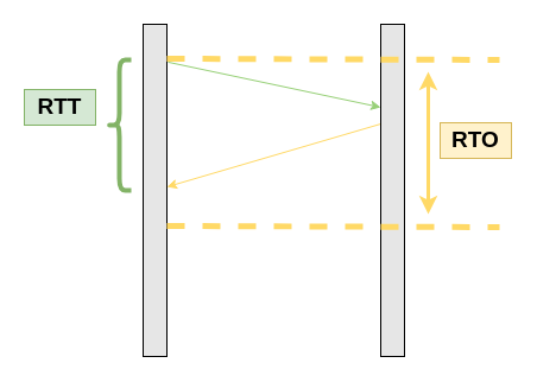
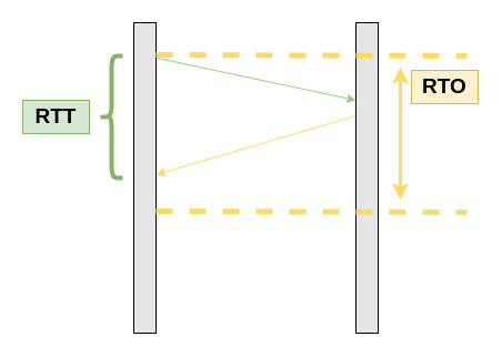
- <mxCell id="7" value="&lt;b&gt;&lt;font style=&quot;font-size: 19px;&quot;&gt;RTT&lt;/font&gt;&lt;/b&gt;" style="text;html=1;strokeColor=#82b366;fillColor=#d5e8d4;align=center;verticalAlign=middle;whiteSpace=wrap;rounded=0;" vertex="1" parent="1"><mxGeometry x="20" y="75" width="60" height="30" as="geometry" /></mxCell>
+ <mxCell id="7" value="&lt;b&gt;&lt;font style=&quot;font-size: 19px;&quot;&gt;RTT&lt;/font&gt;&lt;/b&gt;" style="text;html=1;strokeColor=#82b366;fillColor=#d5e8d4;align=center;verticalAlign=middle;whiteSpace=wrap;rounded=0;" vertex="1" parent="1"><mxGeometry x="20" y="90" width="60" height="30" as="geometry" /></mxCell>
- <mxCell id="11" value="&lt;b&gt;&lt;font style=&quot;font-size: 19px;&quot;&gt;RTO&lt;/font&gt;&lt;/b&gt;" style="text;html=1;strokeColor=#d6b656;fillColor=#fff2cc;align=center;verticalAlign=middle;whiteSpace=wrap;rounded=0;" vertex="1" parent="1"><mxGeometry x="370" y="103" width="60" height="30" as="geometry" /></mxCell>
+ <mxCell id="11" value="&lt;b&gt;&lt;font style=&quot;font-size: 19px;&quot;&gt;RTO&lt;/font&gt;&lt;/b&gt;" style="text;html=1;strokeColor=#d6b656;fillColor=#fff2cc;align=center;verticalAlign=middle;whiteSpace=wrap;rounded=0;" vertex="1" parent="1"><mxGeometry x="370" y="63" width="60" height="30" as="geometry" /></mxCell>
